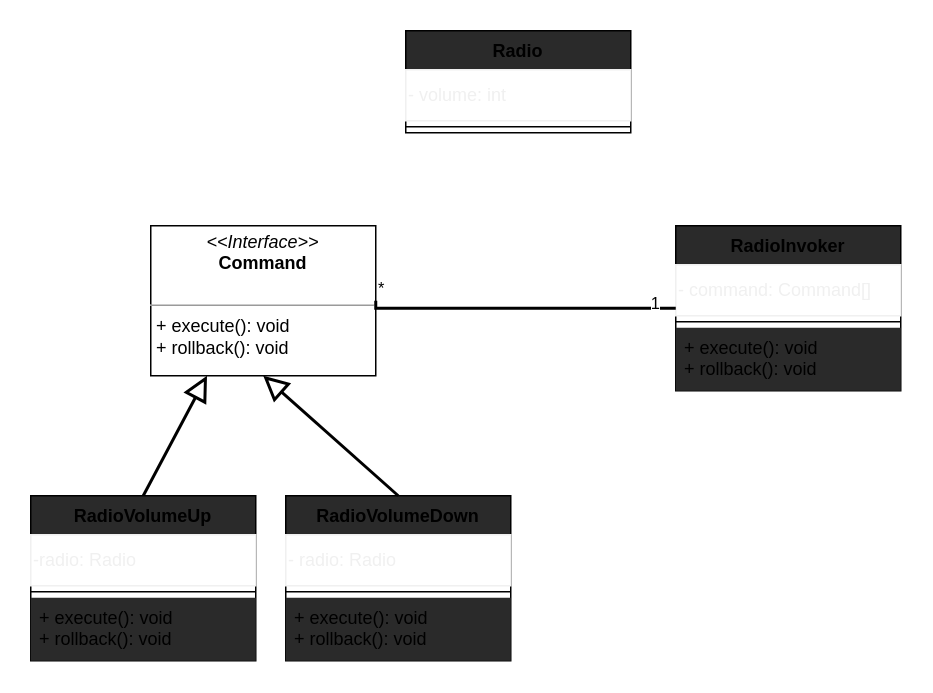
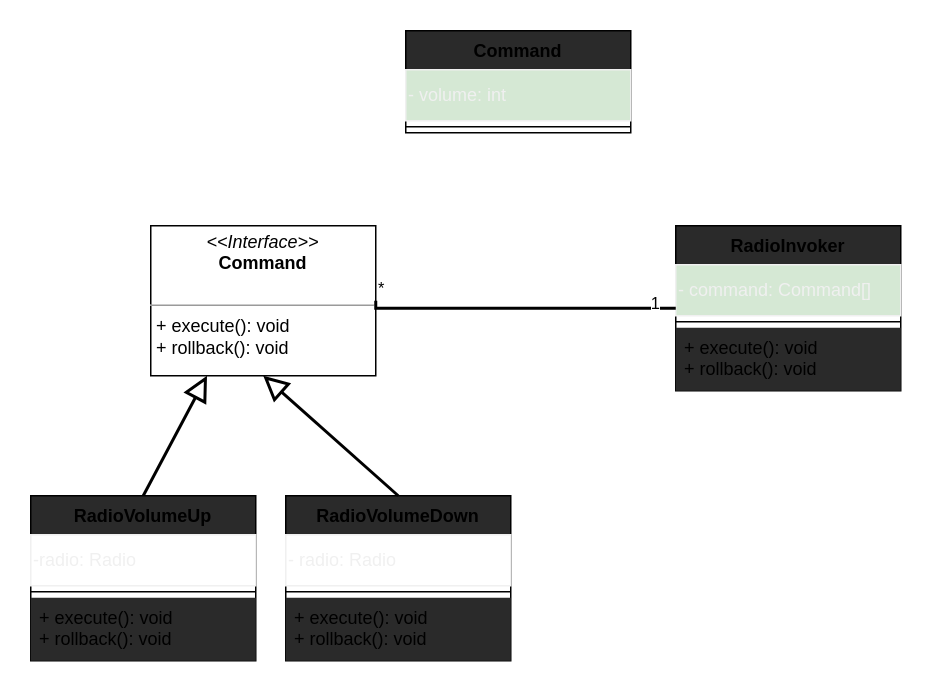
- <mxCell id="20" value="Radio" style="swimlane;fontStyle=1;align=center;verticalAlign=top;childLayout=stackLayout;horizontal=1;startSize=26;horizontalStack=0;resizeParent=1;resizeParentMax=0;resizeLast=0;collapsible=1;marginBottom=0;fillColor=#2A2A2A;" vertex="1" parent="1"><mxGeometry x="270" y="20" width="150" height="68" as="geometry" /></mxCell>
+ <mxCell id="20" value="Command" style="swimlane;fontStyle=1;align=center;verticalAlign=top;childLayout=stackLayout;horizontal=1;startSize=26;horizontalStack=0;resizeParent=1;resizeParentMax=0;resizeLast=0;collapsible=1;marginBottom=0;fillColor=#2A2A2A;" vertex="1" parent="1"><mxGeometry x="270" y="20" width="150" height="68" as="geometry" /></mxCell>
- <mxCell id="21" value="- volume: int" style="html=1;fontFamily=Helvetica;fontSize=12;fontColor=#f0f0f0;align=left;strokeColor=#f0f0f0;strokeWidth=1;" vertex="1" parent="20"><mxGeometry y="26" width="150" height="34" as="geometry" /></mxCell>
+ <mxCell id="21" value="- volume: int" style="html=1;fontFamily=Helvetica;fontSize=12;fontColor=#f0f0f0;align=left;strokeColor=#f0f0f0;strokeWidth=1;fillColor=#d5e8d4;" vertex="1" parent="20"><mxGeometry y="26" width="150" height="34" as="geometry" /></mxCell>
- <mxCell id="14" value="- command: Command[]" style="html=1;fontFamily=Helvetica;fontSize=12;fontColor=#f0f0f0;align=left;strokeColor=#f0f0f0;strokeWidth=1;" vertex="1" parent="13"><mxGeometry y="26" width="150" height="34" as="geometry" /></mxCell>
+ <mxCell id="14" value="- command: Command[]" style="html=1;fontFamily=Helvetica;fontSize=12;fontColor=#f0f0f0;align=left;strokeColor=#f0f0f0;strokeWidth=1;fillColor=#d5e8d4;" vertex="1" parent="13"><mxGeometry y="26" width="150" height="34" as="geometry" /></mxCell>
